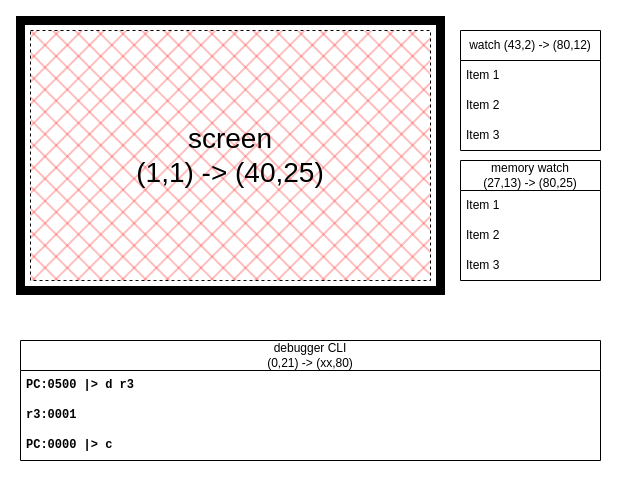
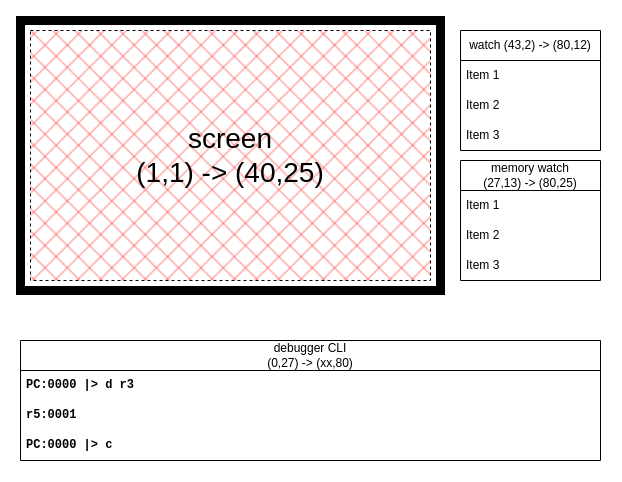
- <mxCell id="4" value="debugger CLI&lt;div&gt;(0,21) -&amp;gt; (xx,80)&lt;/div&gt;" style="swimlane;fontStyle=0;childLayout=stackLayout;horizontal=1;startSize=30;horizontalStack=0;resizeParent=1;resizeParentMax=0;resizeLast=0;collapsible=1;marginBottom=0;whiteSpace=wrap;html=1;" vertex="1" parent="1"><mxGeometry x="20" y="340" width="580" height="120" as="geometry" /></mxCell>
+ <mxCell id="4" value="debugger CLI&lt;div&gt;(0,27) -&amp;gt; (xx,80)&lt;/div&gt;" style="swimlane;fontStyle=0;childLayout=stackLayout;horizontal=1;startSize=30;horizontalStack=0;resizeParent=1;resizeParentMax=0;resizeLast=0;collapsible=1;marginBottom=0;whiteSpace=wrap;html=1;" vertex="1" parent="1"><mxGeometry x="20" y="340" width="580" height="120" as="geometry" /></mxCell>
- <mxCell id="5" value="PC:0500 |&amp;gt; d r3" style="text;strokeColor=none;fillColor=none;align=left;verticalAlign=middle;spacingLeft=4;spacingRight=4;overflow=hidden;points=[[0,0.5],[1,0.5]];portConstraint=eastwest;rotatable=0;whiteSpace=wrap;html=1;fontFamily=Courier New;fontStyle=1" vertex="1" parent="4"><mxGeometry y="30" width="580" height="30" as="geometry" /></mxCell>
+ <mxCell id="5" value="PC:0000 |&amp;gt; d r3" style="text;strokeColor=none;fillColor=none;align=left;verticalAlign=middle;spacingLeft=4;spacingRight=4;overflow=hidden;points=[[0,0.5],[1,0.5]];portConstraint=eastwest;rotatable=0;whiteSpace=wrap;html=1;fontFamily=Courier New;fontStyle=1" vertex="1" parent="4"><mxGeometry y="30" width="580" height="30" as="geometry" /></mxCell>
- <mxCell id="6" value="r3:0001" style="text;strokeColor=none;fillColor=none;align=left;verticalAlign=middle;spacingLeft=4;spacingRight=4;overflow=hidden;points=[[0,0.5],[1,0.5]];portConstraint=eastwest;rotatable=0;whiteSpace=wrap;html=1;fontFamily=Courier New;fontStyle=1" vertex="1" parent="4"><mxGeometry y="60" width="580" height="30" as="geometry" /></mxCell>
+ <mxCell id="6" value="r5:0001" style="text;strokeColor=none;fillColor=none;align=left;verticalAlign=middle;spacingLeft=4;spacingRight=4;overflow=hidden;points=[[0,0.5],[1,0.5]];portConstraint=eastwest;rotatable=0;whiteSpace=wrap;html=1;fontFamily=Courier New;fontStyle=1" vertex="1" parent="4"><mxGeometry y="60" width="580" height="30" as="geometry" /></mxCell>
